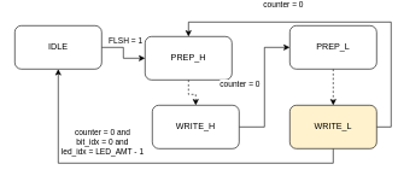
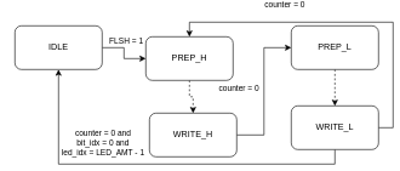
- <mxCell id="9" value="WRITE_H" style="rounded=1;whiteSpace=wrap;html=1;" vertex="1" parent="1"><mxGeometry x="210" y="130" width="120" height="60" as="geometry" /></mxCell>
+ <mxCell id="9" value="WRITE_H" style="rounded=1;whiteSpace=wrap;html=1;" vertex="1" parent="1"><mxGeometry x="205" y="140" width="120" height="60" as="geometry" /></mxCell>
- <mxCell id="16" value="WRITE_L" style="rounded=1;whiteSpace=wrap;html=1;fillColor=#fff2cc;" vertex="1" parent="1"><mxGeometry x="400" y="130" width="120" height="60" as="geometry" /></mxCell>
+ <mxCell id="16" value="WRITE_L" style="rounded=1;whiteSpace=wrap;html=1;" vertex="1" parent="1"><mxGeometry x="400" y="130" width="120" height="60" as="geometry" /></mxCell>
